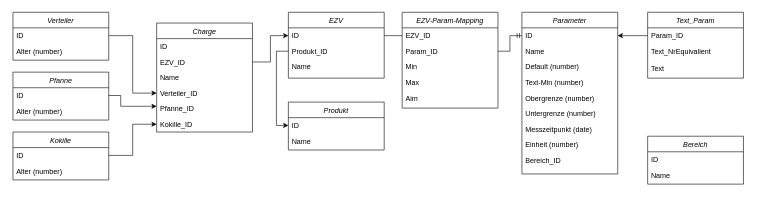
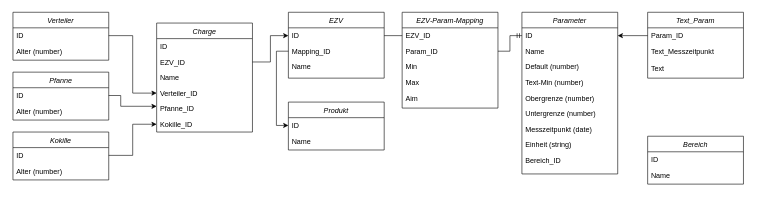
- <mxCell id="5" value="Produkt_ID" style="text;align=left;verticalAlign=top;spacingLeft=4;spacingRight=4;overflow=hidden;rotatable=0;points=[[0,0.5],[1,0.5]];portConstraint=eastwest;rounded=0;shadow=0;html=0;" vertex="1" parent="3"><mxGeometry y="52" width="160" height="26" as="geometry" /></mxCell>
+ <mxCell id="5" value="Mapping_ID" style="text;align=left;verticalAlign=top;spacingLeft=4;spacingRight=4;overflow=hidden;rotatable=0;points=[[0,0.5],[1,0.5]];portConstraint=eastwest;rounded=0;shadow=0;html=0;" vertex="1" parent="3"><mxGeometry y="52" width="160" height="26" as="geometry" /></mxCell>
- <mxCell id="25" value="Text_NrEquivalient&#10;" style="text;align=left;verticalAlign=top;spacingLeft=4;spacingRight=4;overflow=hidden;rotatable=0;points=[[0,0.5],[1,0.5]];portConstraint=eastwest;rounded=0;shadow=0;html=0;" parent="23" vertex="1"><mxGeometry y="52" width="160" height="28" as="geometry" /></mxCell>
+ <mxCell id="25" value="Text_Messzeitpunkt&#10;" style="text;align=left;verticalAlign=top;spacingLeft=4;spacingRight=4;overflow=hidden;rotatable=0;points=[[0,0.5],[1,0.5]];portConstraint=eastwest;rounded=0;shadow=0;html=0;" parent="23" vertex="1"><mxGeometry y="52" width="160" height="28" as="geometry" /></mxCell>
- <mxCell id="21" value="Einheit (number)" style="text;align=left;verticalAlign=top;spacingLeft=4;spacingRight=4;overflow=hidden;rotatable=0;points=[[0,0.5],[1,0.5]];portConstraint=eastwest;rounded=0;shadow=0;html=0;" parent="13" vertex="1"><mxGeometry y="208" width="160" height="26" as="geometry" /></mxCell>
+ <mxCell id="21" value="Einheit (string)" style="text;align=left;verticalAlign=top;spacingLeft=4;spacingRight=4;overflow=hidden;rotatable=0;points=[[0,0.5],[1,0.5]];portConstraint=eastwest;rounded=0;shadow=0;html=0;" parent="13" vertex="1"><mxGeometry y="208" width="160" height="26" as="geometry" /></mxCell>
